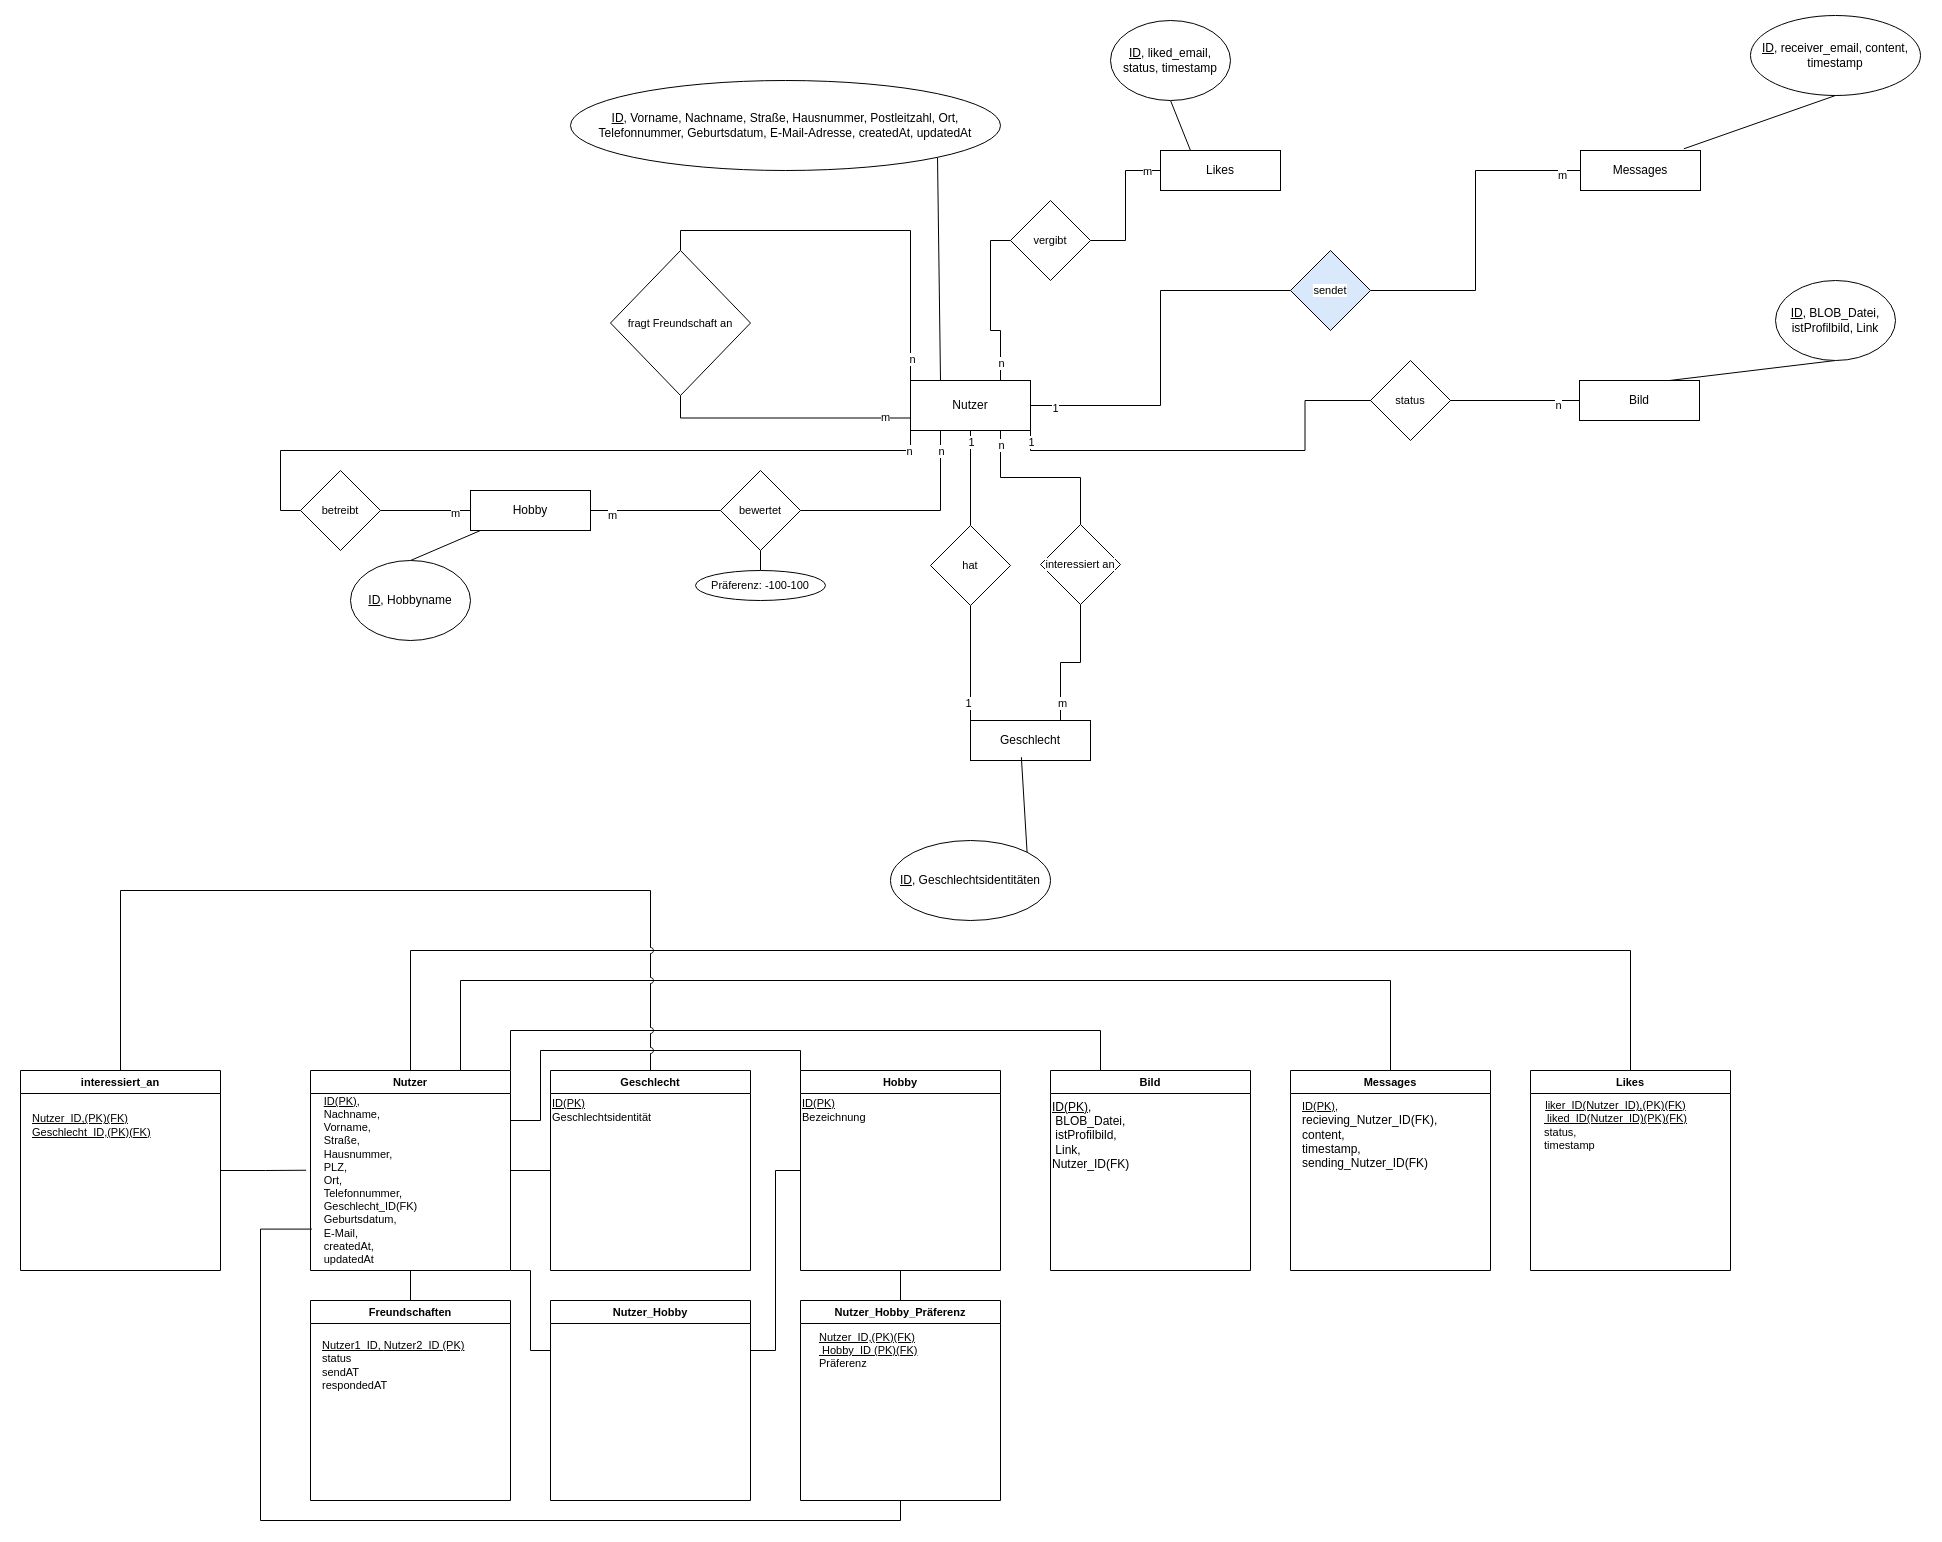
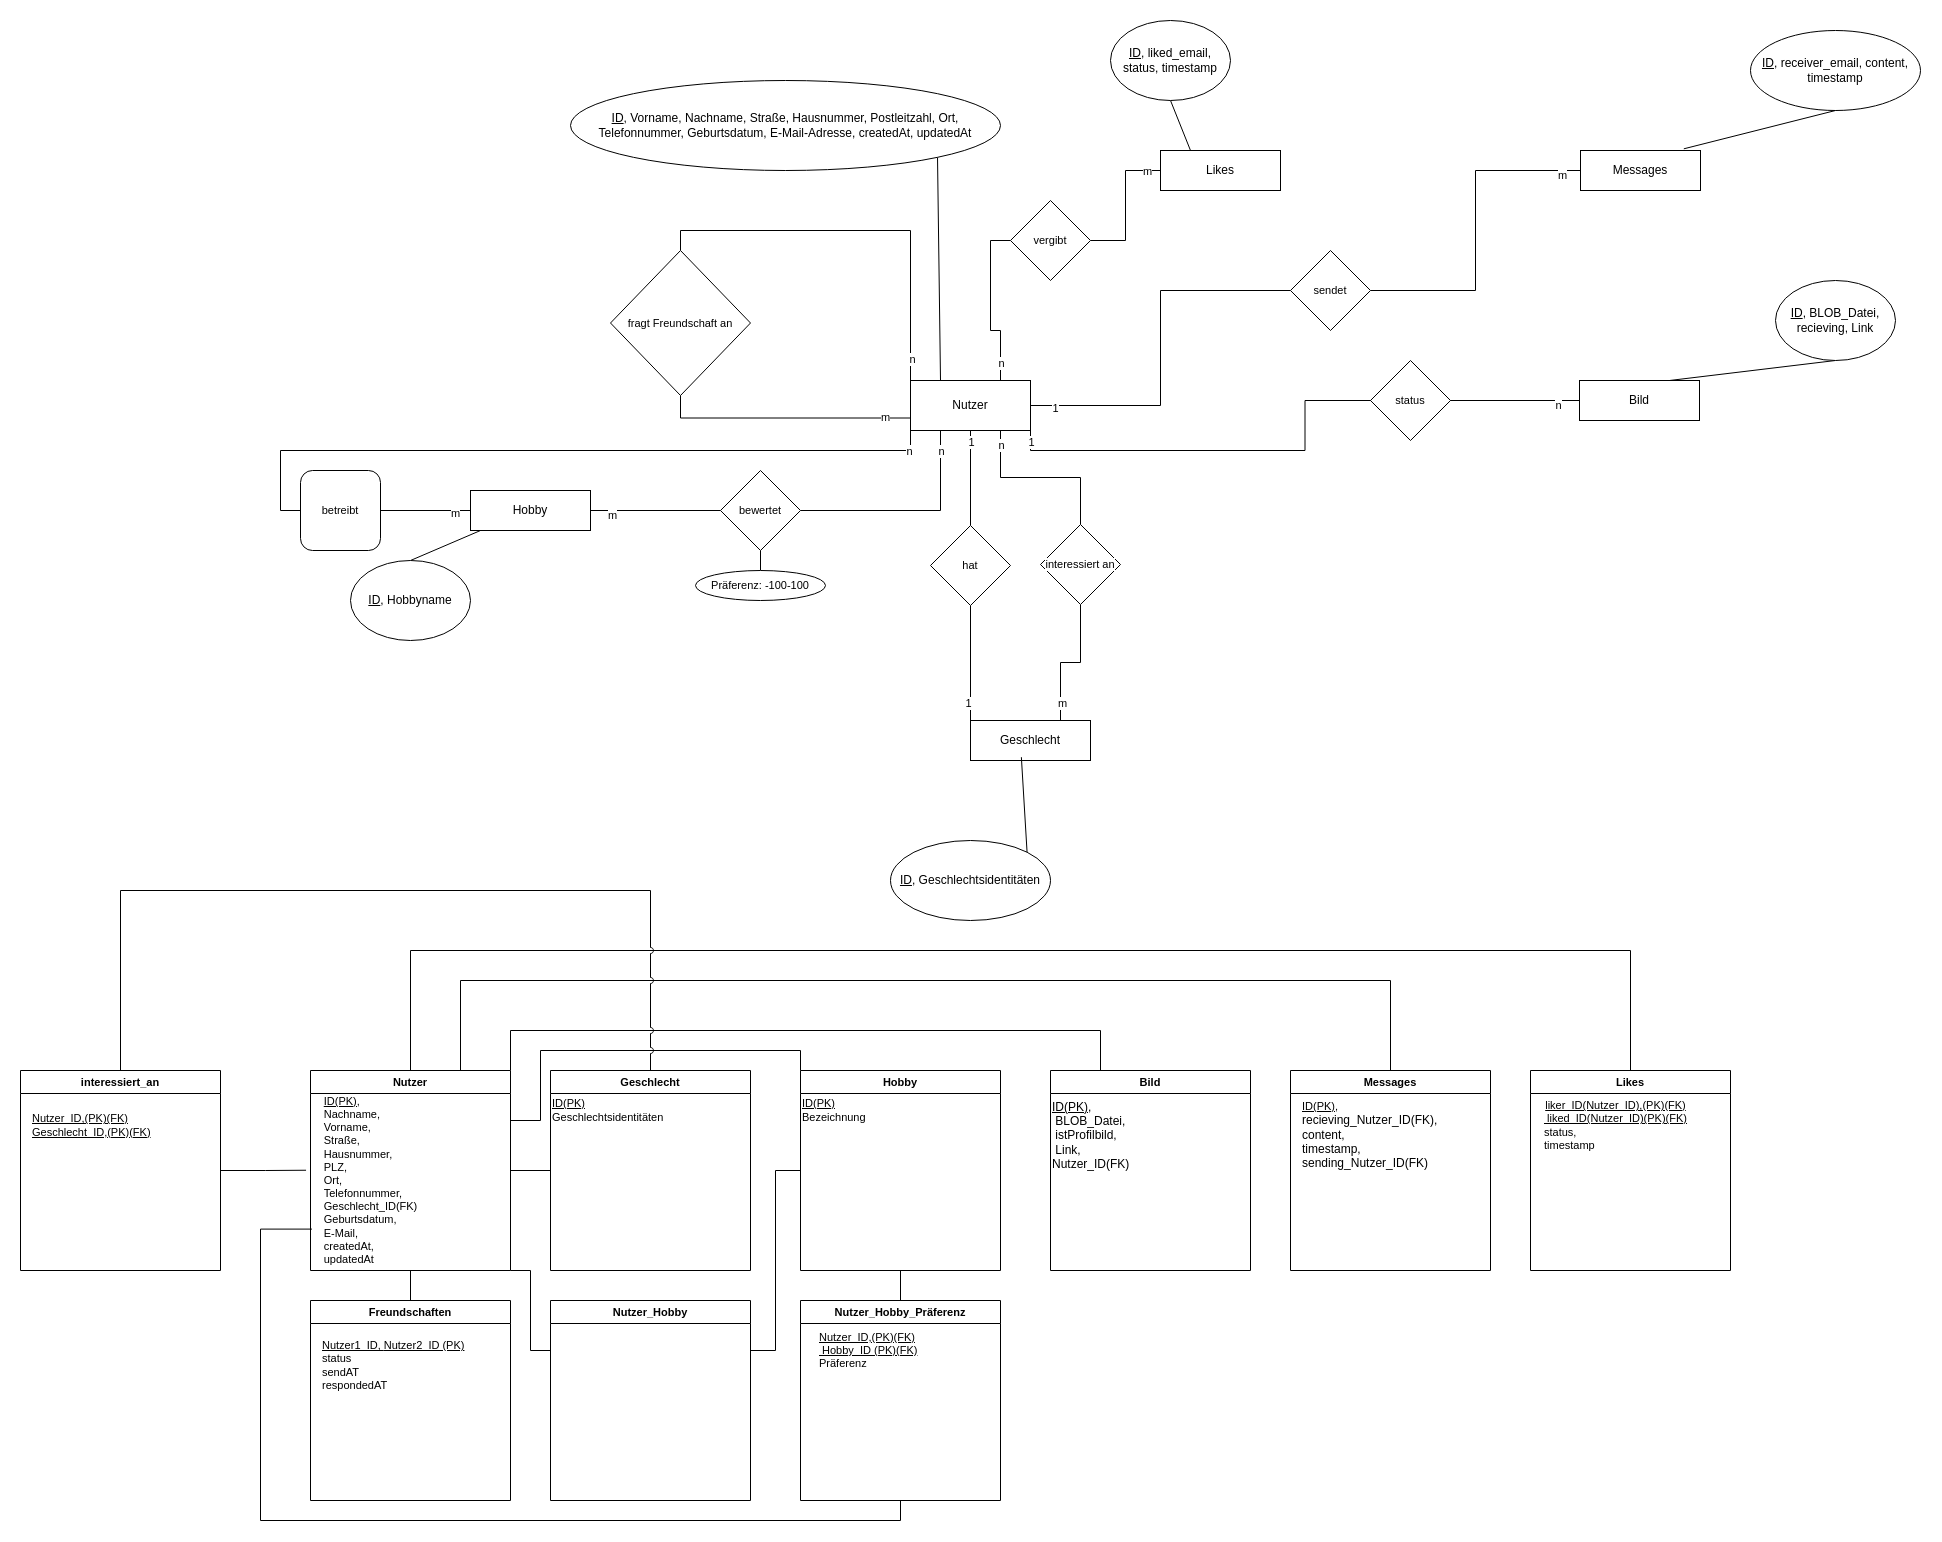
- <mxCell id="28" value="&lt;u&gt;ID&lt;/u&gt;, receiver_email, content, timestamp" style="ellipse;whiteSpace=wrap;html=1;" parent="1" vertex="1"><mxGeometry x="1750" y="15" width="170" height="80" as="geometry" /></mxCell>
+ <mxCell id="28" value="&lt;u&gt;ID&lt;/u&gt;, receiver_email, content, timestamp" style="ellipse;whiteSpace=wrap;html=1;" parent="1" vertex="1"><mxGeometry x="1750" y="30" width="170" height="80" as="geometry" /></mxCell>
- <mxCell id="45" value="sendet" style="rhombus;whiteSpace=wrap;html=1;fontFamily=Helvetica;fontSize=11;fontColor=default;labelBackgroundColor=default;fillColor=#dae8fc;" parent="1" vertex="1"><mxGeometry x="1290" y="250" width="80" height="80" as="geometry" /></mxCell>
+ <mxCell id="45" value="sendet" style="rhombus;whiteSpace=wrap;html=1;fontFamily=Helvetica;fontSize=11;fontColor=default;labelBackgroundColor=default;" parent="1" vertex="1"><mxGeometry x="1290" y="250" width="80" height="80" as="geometry" /></mxCell>
- <mxCell id="32" value="&lt;u&gt;ID&lt;/u&gt;, BLOB_Datei, istProfilbild, Link" style="ellipse;whiteSpace=wrap;html=1;" parent="1" vertex="1"><mxGeometry x="1775" y="280" width="120" height="80" as="geometry" /></mxCell>
+ <mxCell id="32" value="&lt;u&gt;ID&lt;/u&gt;, BLOB_Datei, recieving, Link" style="ellipse;whiteSpace=wrap;html=1;" parent="1" vertex="1"><mxGeometry x="1775" y="280" width="120" height="80" as="geometry" /></mxCell>
- <mxCell id="49" value="betreibt" style="rhombus;whiteSpace=wrap;html=1;fontFamily=Helvetica;fontSize=11;fontColor=default;labelBackgroundColor=default;" parent="1" vertex="1"><mxGeometry x="300" y="470" width="80" height="80" as="geometry" /></mxCell>
+ <mxCell id="49" value="betreibt" style="whiteSpace=wrap;html=1;fontFamily=Helvetica;fontSize=11;fontColor=default;labelBackgroundColor=default;rounded=1;" parent="1" vertex="1"><mxGeometry x="300" y="470" width="80" height="80" as="geometry" /></mxCell>
- <mxCell id="71" value="&lt;u&gt;ID(PK)&lt;/u&gt;&lt;div&gt;Geschlechtsidentität&lt;/div&gt;" style="text;html=1;align=left;verticalAlign=middle;resizable=0;points=[];autosize=1;strokeColor=none;fillColor=none;fontFamily=Helvetica;fontSize=11;fontColor=default;labelBackgroundColor=default;" vertex="1" parent="70"><mxGeometry y="20" width="120" height="40" as="geometry" /></mxCell>
+ <mxCell id="71" value="&lt;u&gt;ID(PK)&lt;/u&gt;&lt;div&gt;Geschlechtsidentitäten&lt;/div&gt;" style="text;html=1;align=left;verticalAlign=middle;resizable=0;points=[];autosize=1;strokeColor=none;fillColor=none;fontFamily=Helvetica;fontSize=11;fontColor=default;labelBackgroundColor=default;" vertex="1" parent="70"><mxGeometry y="20" width="120" height="40" as="geometry" /></mxCell>
